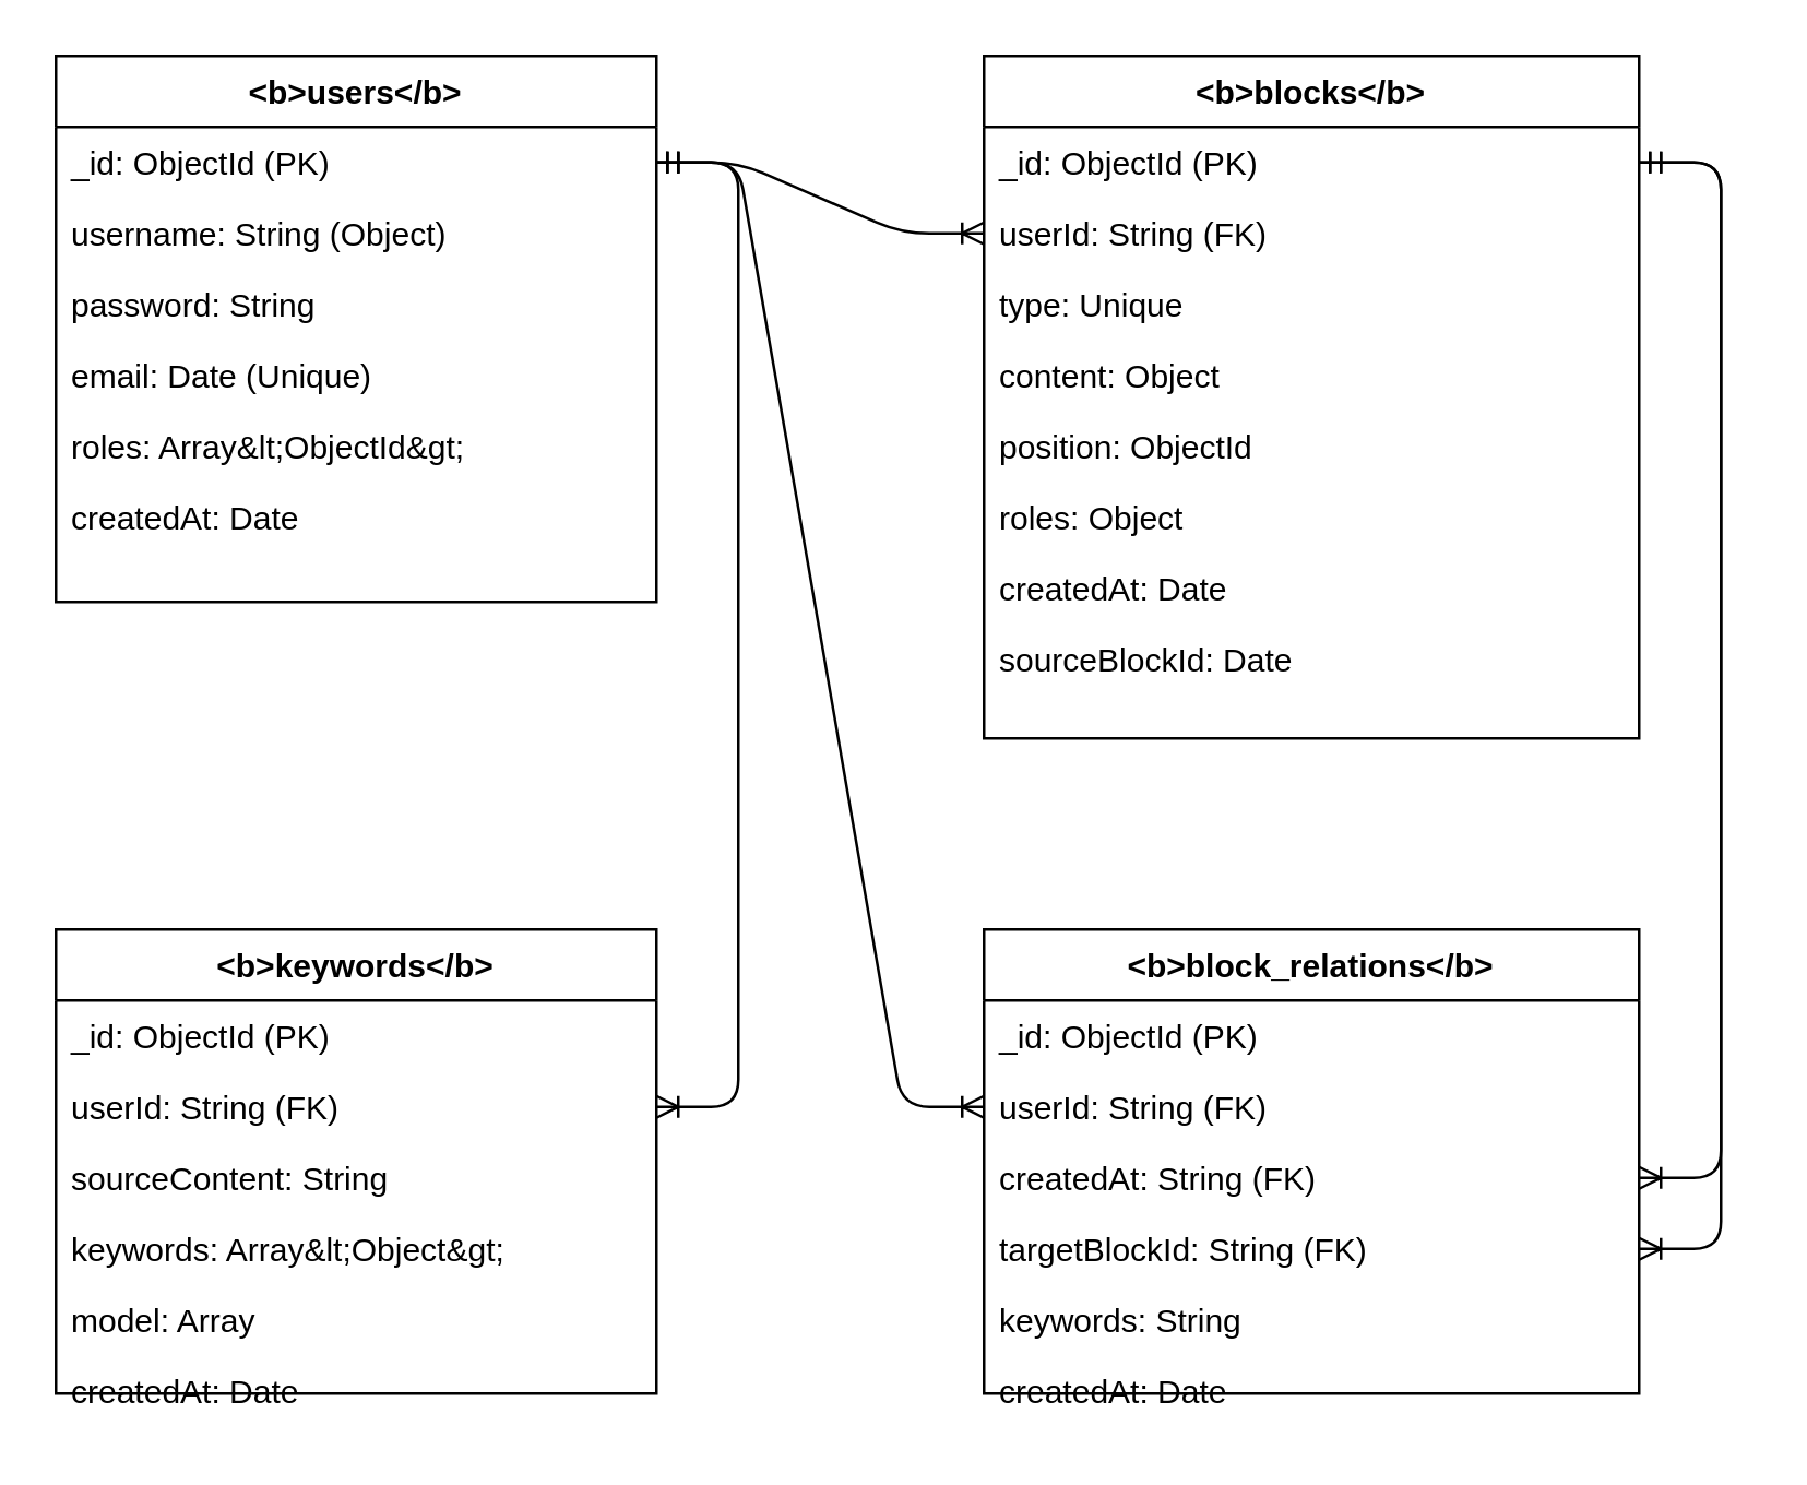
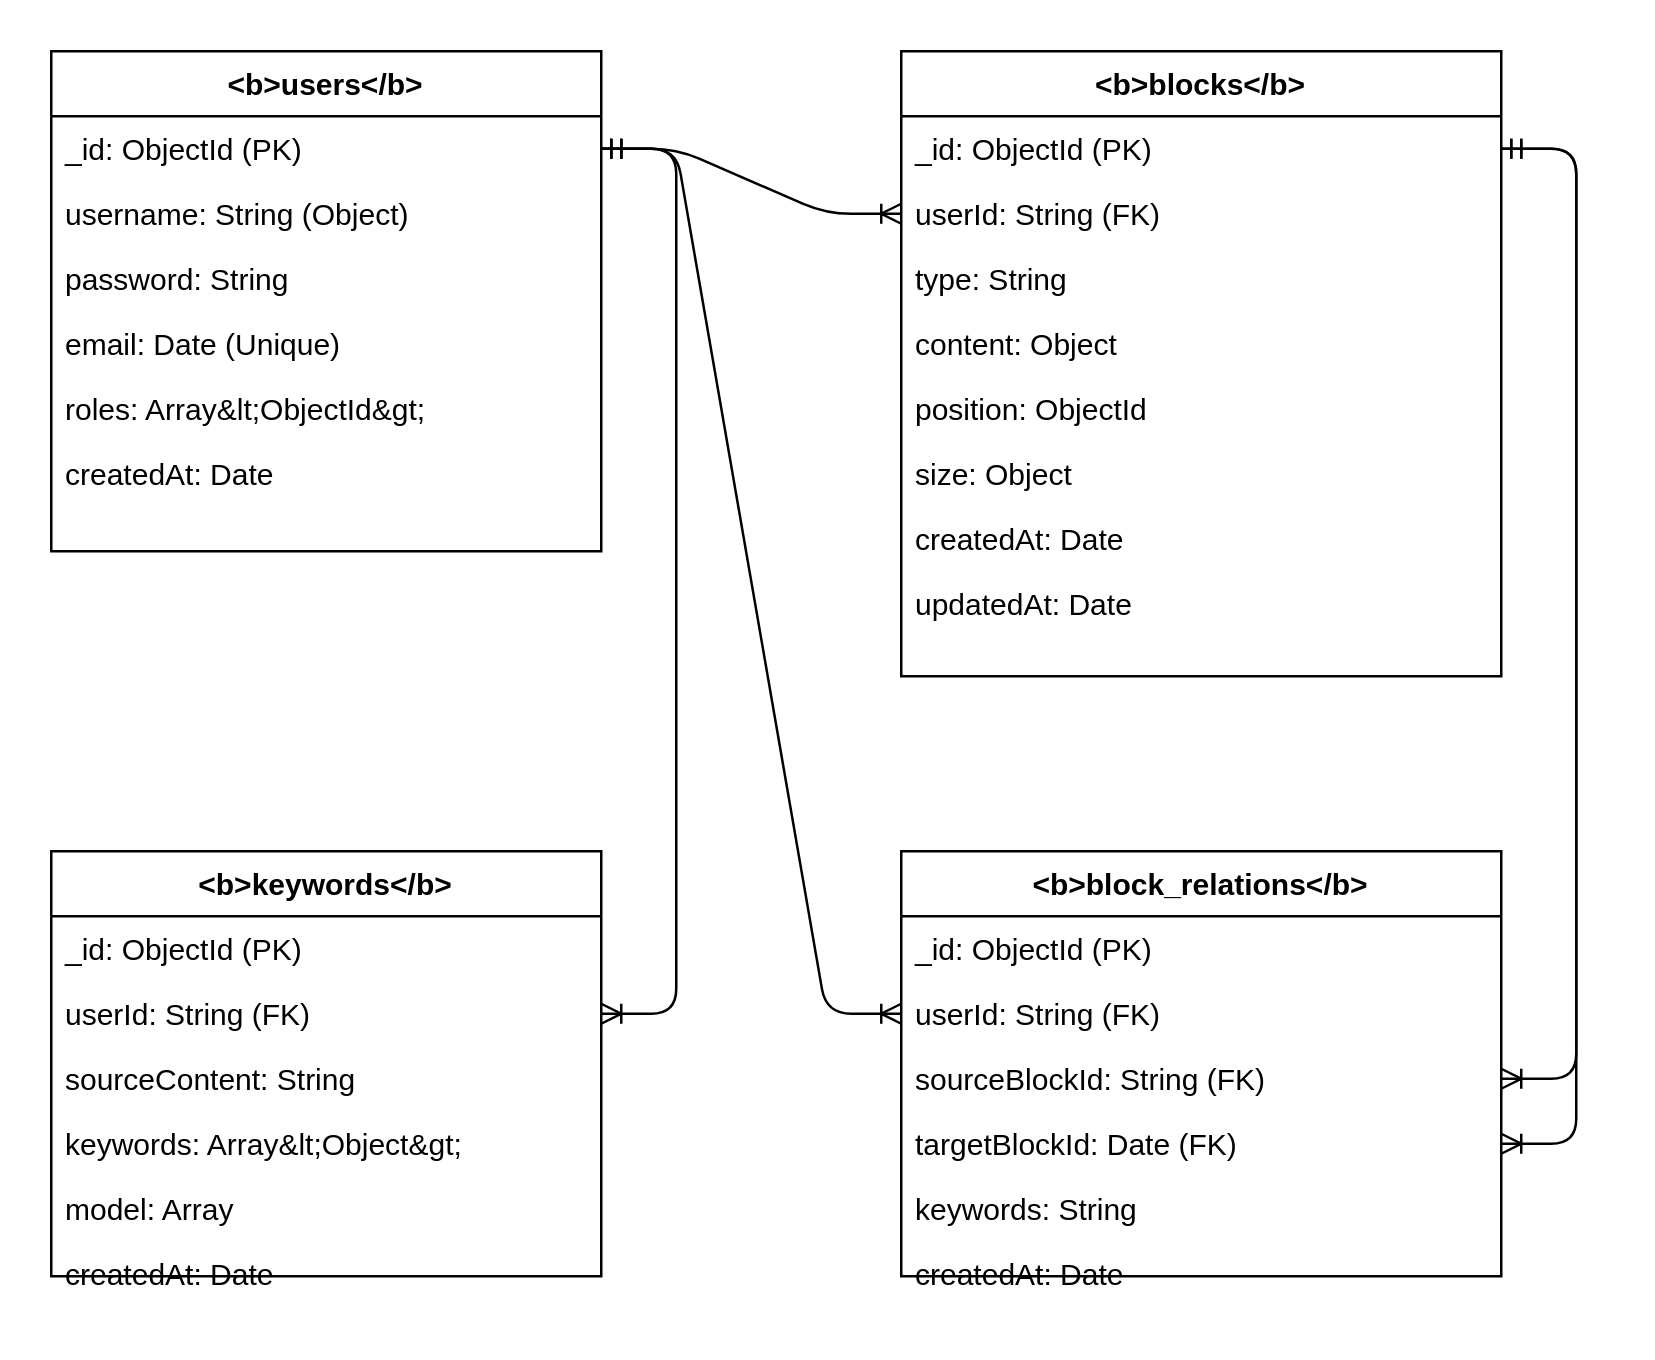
- <mxCell id="12" value="type: Unique" style="text;strokeColor=none;fillColor=none;align=left;verticalAlign=top;spacingLeft=4;spacingRight=4;overflow=hidden;rotatable=0;points=[[0,0.5],[1,0.5]];portConstraint=eastwest;" vertex="1" parent="9"><mxGeometry y="78" width="240" height="26" as="geometry" /></mxCell>
+ <mxCell id="12" value="type: String" style="text;strokeColor=none;fillColor=none;align=left;verticalAlign=top;spacingLeft=4;spacingRight=4;overflow=hidden;rotatable=0;points=[[0,0.5],[1,0.5]];portConstraint=eastwest;" vertex="1" parent="9"><mxGeometry y="78" width="240" height="26" as="geometry" /></mxCell>
- <mxCell id="15" value="roles: Object" style="text;strokeColor=none;fillColor=none;align=left;verticalAlign=top;spacingLeft=4;spacingRight=4;overflow=hidden;rotatable=0;points=[[0,0.5],[1,0.5]];portConstraint=eastwest;" vertex="1" parent="9"><mxGeometry y="156" width="240" height="26" as="geometry" /></mxCell>
+ <mxCell id="15" value="size: Object" style="text;strokeColor=none;fillColor=none;align=left;verticalAlign=top;spacingLeft=4;spacingRight=4;overflow=hidden;rotatable=0;points=[[0,0.5],[1,0.5]];portConstraint=eastwest;" vertex="1" parent="9"><mxGeometry y="156" width="240" height="26" as="geometry" /></mxCell>
- <mxCell id="17" value="sourceBlockId: Date" style="text;strokeColor=none;fillColor=none;align=left;verticalAlign=top;spacingLeft=4;spacingRight=4;overflow=hidden;rotatable=0;points=[[0,0.5],[1,0.5]];portConstraint=eastwest;" vertex="1" parent="9"><mxGeometry y="208" width="240" height="26" as="geometry" /></mxCell>
+ <mxCell id="17" value="updatedAt: Date" style="text;strokeColor=none;fillColor=none;align=left;verticalAlign=top;spacingLeft=4;spacingRight=4;overflow=hidden;rotatable=0;points=[[0,0.5],[1,0.5]];portConstraint=eastwest;" vertex="1" parent="9"><mxGeometry y="208" width="240" height="26" as="geometry" /></mxCell>
- <mxCell id="21" value="createdAt: String (FK)" style="text;strokeColor=none;fillColor=none;align=left;verticalAlign=top;spacingLeft=4;spacingRight=4;overflow=hidden;rotatable=0;points=[[0,0.5],[1,0.5]];portConstraint=eastwest;" vertex="1" parent="18"><mxGeometry y="78" width="240" height="26" as="geometry" /></mxCell>
+ <mxCell id="21" value="sourceBlockId: String (FK)" style="text;strokeColor=none;fillColor=none;align=left;verticalAlign=top;spacingLeft=4;spacingRight=4;overflow=hidden;rotatable=0;points=[[0,0.5],[1,0.5]];portConstraint=eastwest;" vertex="1" parent="18"><mxGeometry y="78" width="240" height="26" as="geometry" /></mxCell>
- <mxCell id="22" value="targetBlockId: String (FK)" style="text;strokeColor=none;fillColor=none;align=left;verticalAlign=top;spacingLeft=4;spacingRight=4;overflow=hidden;rotatable=0;points=[[0,0.5],[1,0.5]];portConstraint=eastwest;" vertex="1" parent="18"><mxGeometry y="104" width="240" height="26" as="geometry" /></mxCell>
+ <mxCell id="22" value="targetBlockId: Date (FK)" style="text;strokeColor=none;fillColor=none;align=left;verticalAlign=top;spacingLeft=4;spacingRight=4;overflow=hidden;rotatable=0;points=[[0,0.5],[1,0.5]];portConstraint=eastwest;" vertex="1" parent="18"><mxGeometry y="104" width="240" height="26" as="geometry" /></mxCell>
